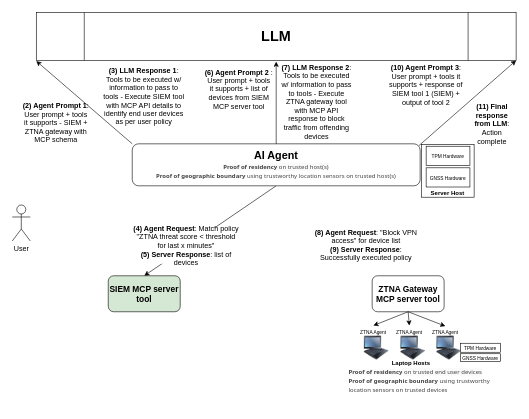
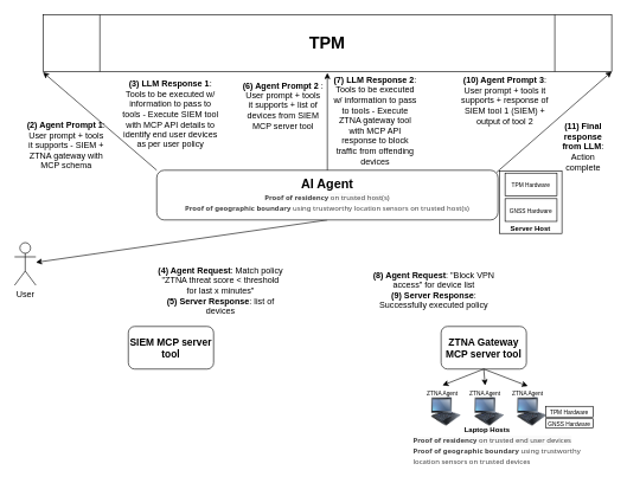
- <mxCell id="3" value="&lt;b&gt;&lt;font style=&quot;font-size: 24px;&quot;&gt;LLM&lt;/font&gt;&lt;/b&gt;" style="shape=process;whiteSpace=wrap;html=1;backgroundOutline=1;" parent="1" vertex="1"><mxGeometry x="60" y="20" width="800" height="80" as="geometry" /></mxCell>
+ <mxCell id="3" value="&lt;b&gt;&lt;font style=&quot;font-size: 24px;&quot;&gt;TPM&lt;/font&gt;&lt;/b&gt;" style="shape=process;whiteSpace=wrap;html=1;backgroundOutline=1;" parent="1" vertex="1"><mxGeometry x="60" y="20" width="800" height="80" as="geometry" /></mxCell>
- <mxCell id="6" value="" style="endArrow=classic;html=1;rounded=0;entryX=0.5;entryY=0;entryDx=0;entryDy=0;exitX=0.5;exitY=1;exitDx=0;exitDy=0;" parent="1" source="13" target="7" edge="1"><mxGeometry width="50" height="50" relative="1" as="geometry"><mxPoint x="300" y="289" as="sourcePoint" /><mxPoint x="535.5" y="169" as="targetPoint" /></mxGeometry></mxCell>
+ <mxCell id="6" value="" style="endArrow=classic;html=1;rounded=0;exitX=0.5;exitY=1;exitDx=0;exitDy=0;" parent="1" source="13" target="11" edge="1"><mxGeometry width="50" height="50" relative="1" as="geometry"><mxPoint x="300" y="289" as="sourcePoint" /><mxPoint x="535.5" y="169" as="targetPoint" /></mxGeometry></mxCell>
- <mxCell id="7" value="&lt;b&gt;&lt;font style=&quot;font-size: 14px;&quot;&gt;SIEM MCP server tool&lt;/font&gt;&lt;/b&gt;" style="rounded=1;whiteSpace=wrap;html=1;fillColor=#d5e8d4;" parent="1" vertex="1"><mxGeometry x="180" y="459" width="120" height="60" as="geometry" /></mxCell>
+ <mxCell id="7" value="&lt;b&gt;&lt;font style=&quot;font-size: 14px;&quot;&gt;SIEM MCP server tool&lt;/font&gt;&lt;/b&gt;" style="rounded=1;whiteSpace=wrap;html=1;" parent="1" vertex="1"><mxGeometry x="180" y="459" width="120" height="60" as="geometry" /></mxCell>
